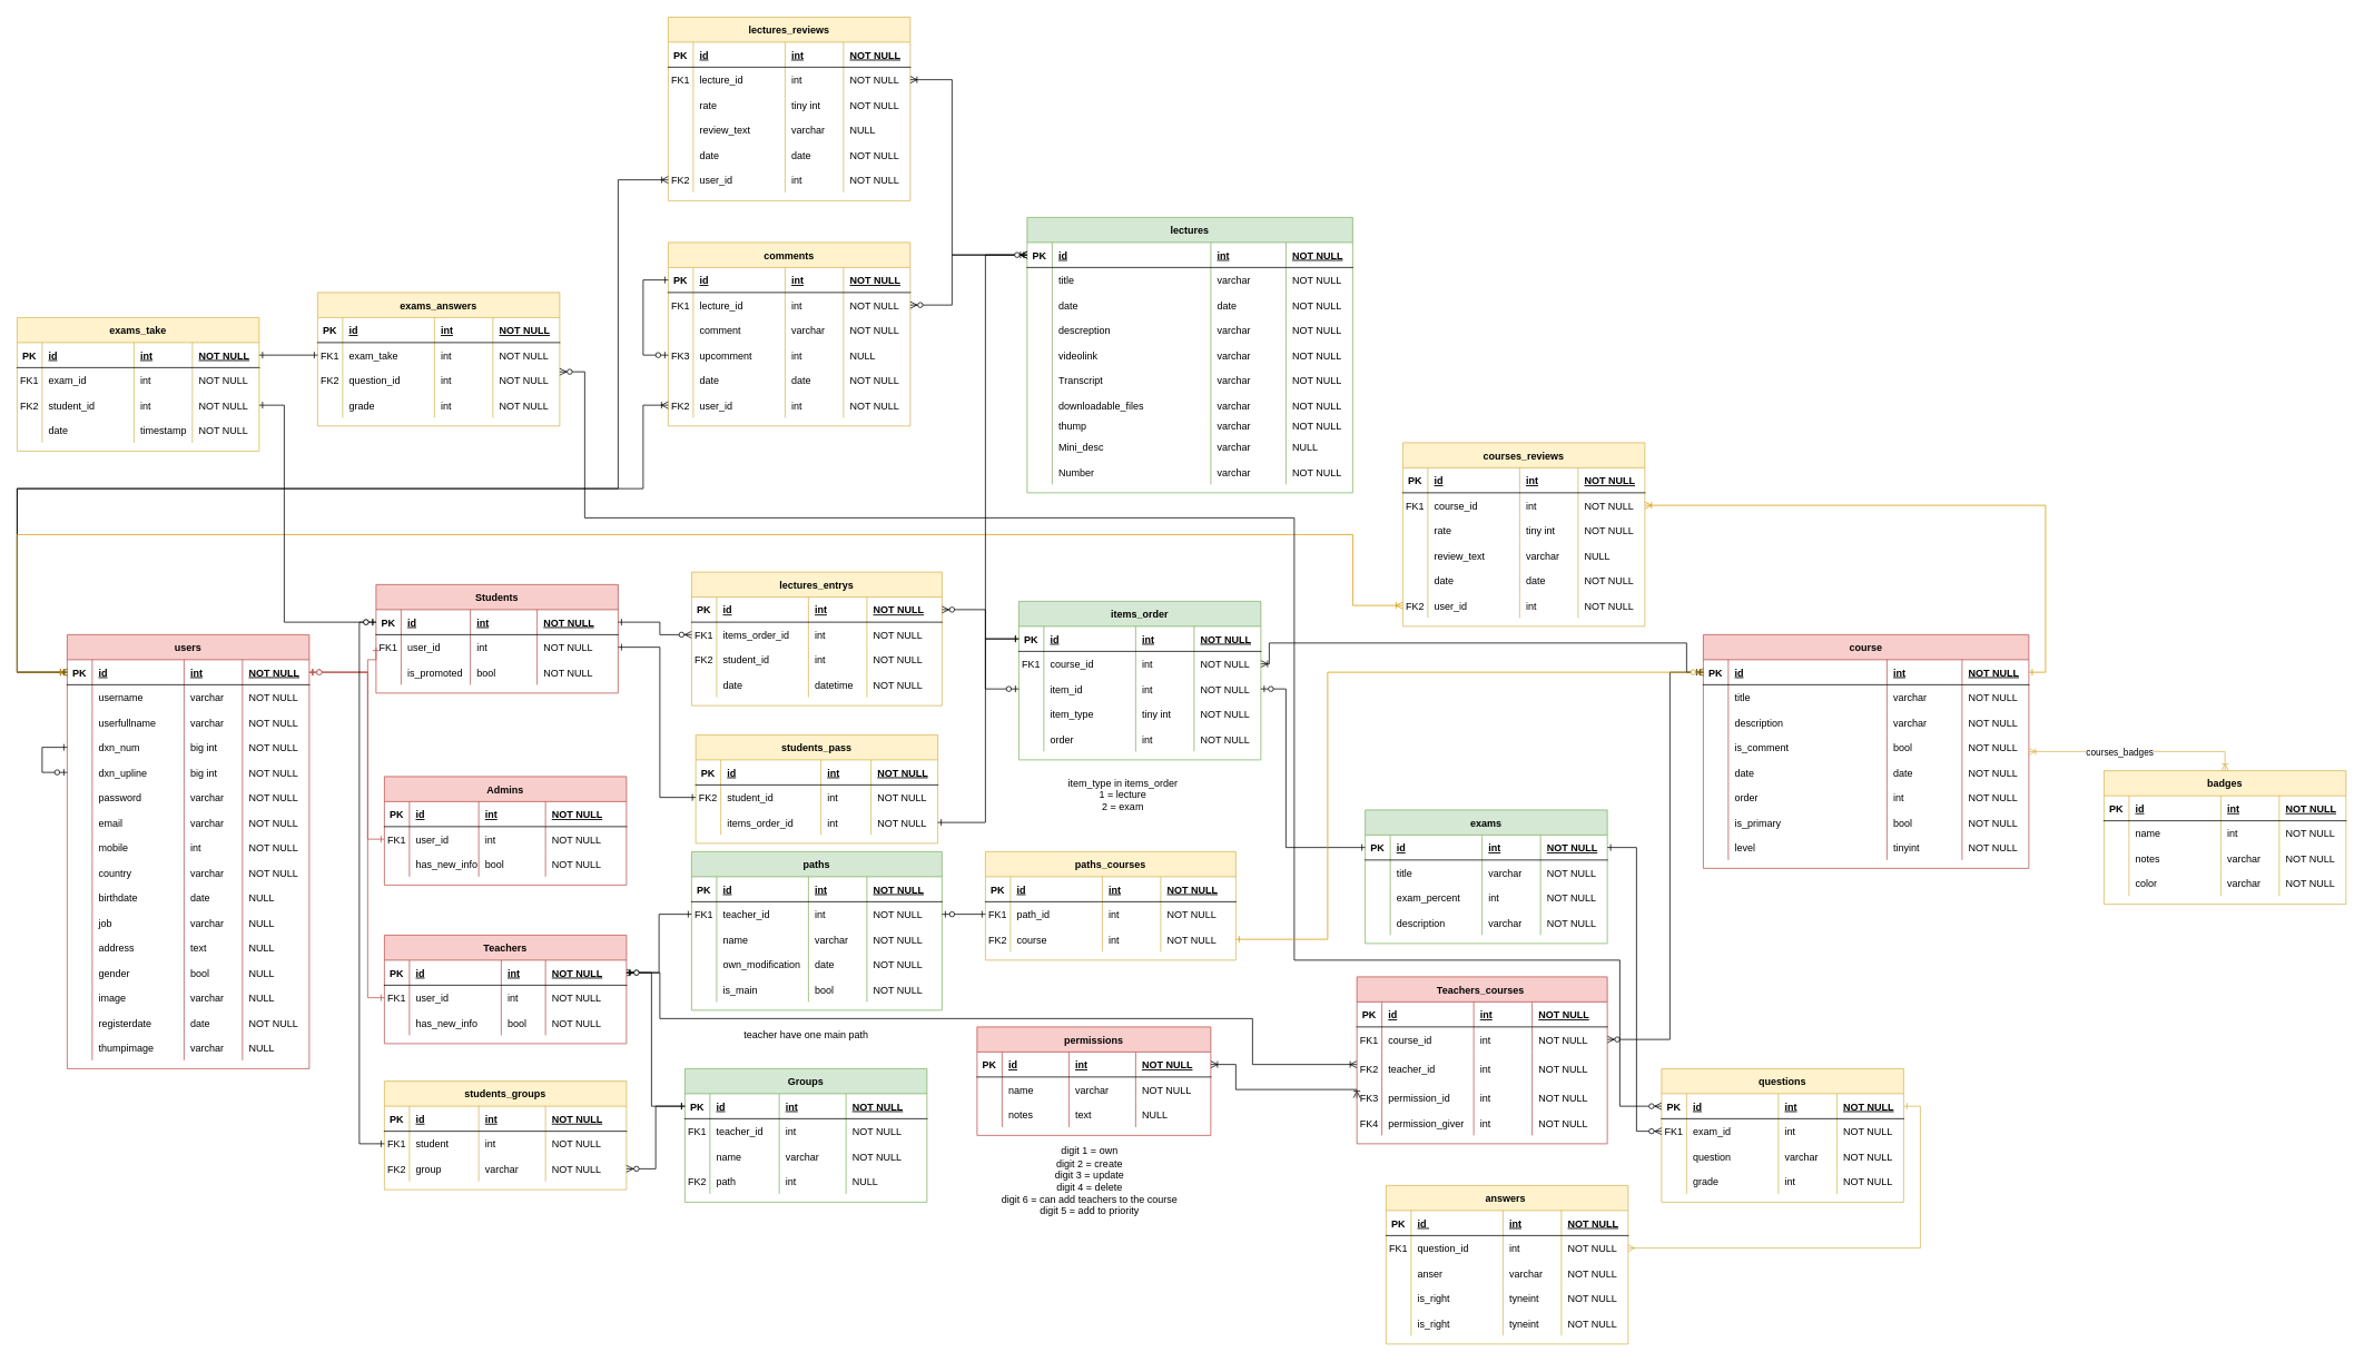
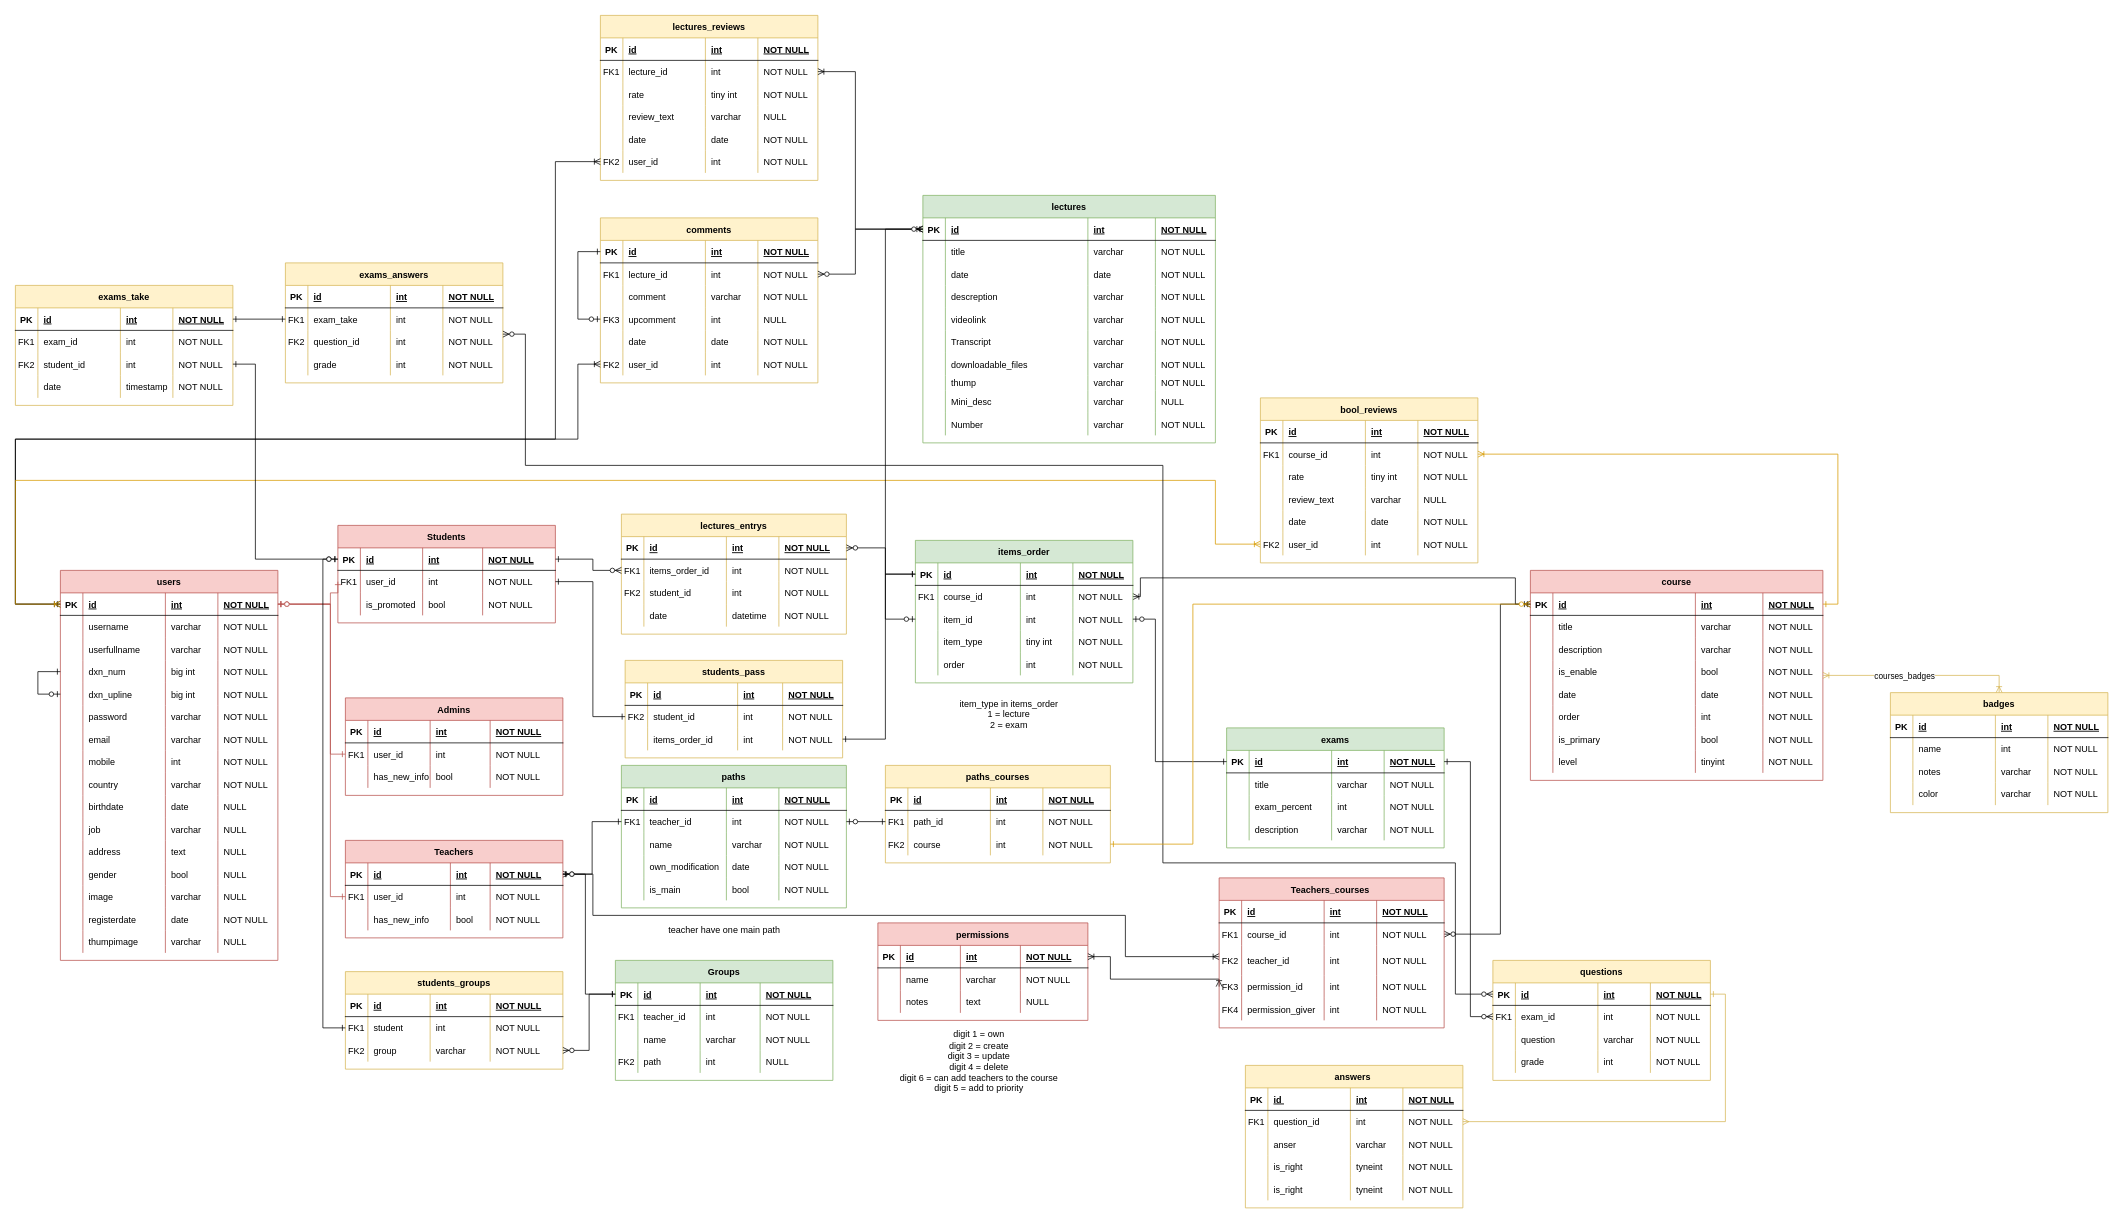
- <mxCell id="347" value="courses_reviews" style="shape=table;startSize=30;container=1;collapsible=1;childLayout=tableLayout;fixedRows=1;rowLines=0;fontStyle=1;align=center;resizeLast=1;fillColor=#fff2cc;strokeColor=#d6b656;" parent="1" vertex="1"><mxGeometry x="1680" y="530" width="290" height="220" as="geometry" /></mxCell>
+ <mxCell id="347" value="bool_reviews" style="shape=table;startSize=30;container=1;collapsible=1;childLayout=tableLayout;fixedRows=1;rowLines=0;fontStyle=1;align=center;resizeLast=1;fillColor=#fff2cc;strokeColor=#d6b656;" parent="1" vertex="1"><mxGeometry x="1680" y="530" width="290" height="220" as="geometry" /></mxCell>
- <mxCell id="186" value="is_comment" style="shape=partialRectangle;overflow=hidden;connectable=0;fillColor=none;top=0;left=0;bottom=0;right=0;align=left;spacingLeft=6;" parent="184" vertex="1"><mxGeometry x="30" width="190" height="30" as="geometry" /></mxCell>
+ <mxCell id="186" value="is_enable" style="shape=partialRectangle;overflow=hidden;connectable=0;fillColor=none;top=0;left=0;bottom=0;right=0;align=left;spacingLeft=6;" parent="184" vertex="1"><mxGeometry x="30" width="190" height="30" as="geometry" /></mxCell>
